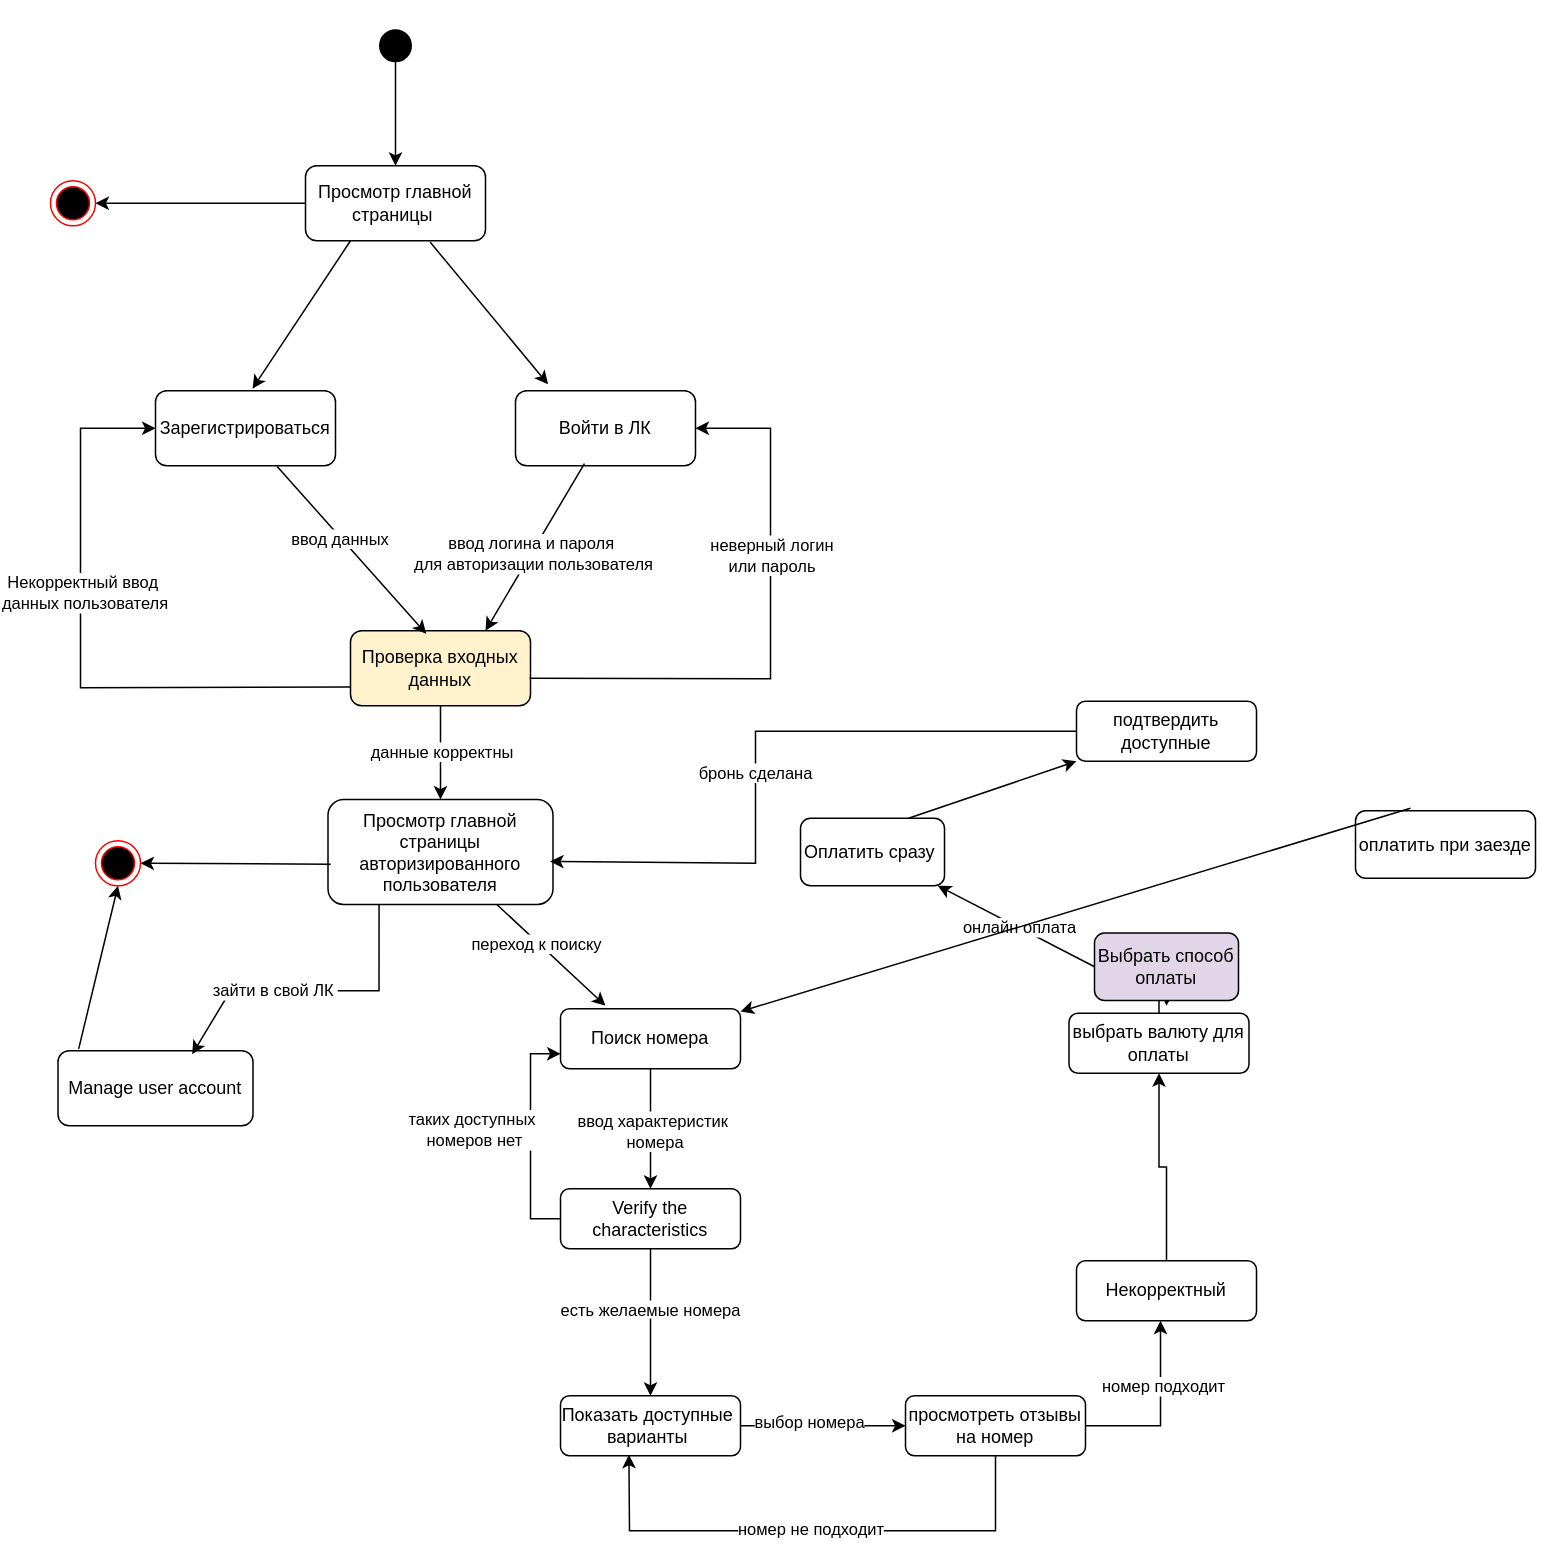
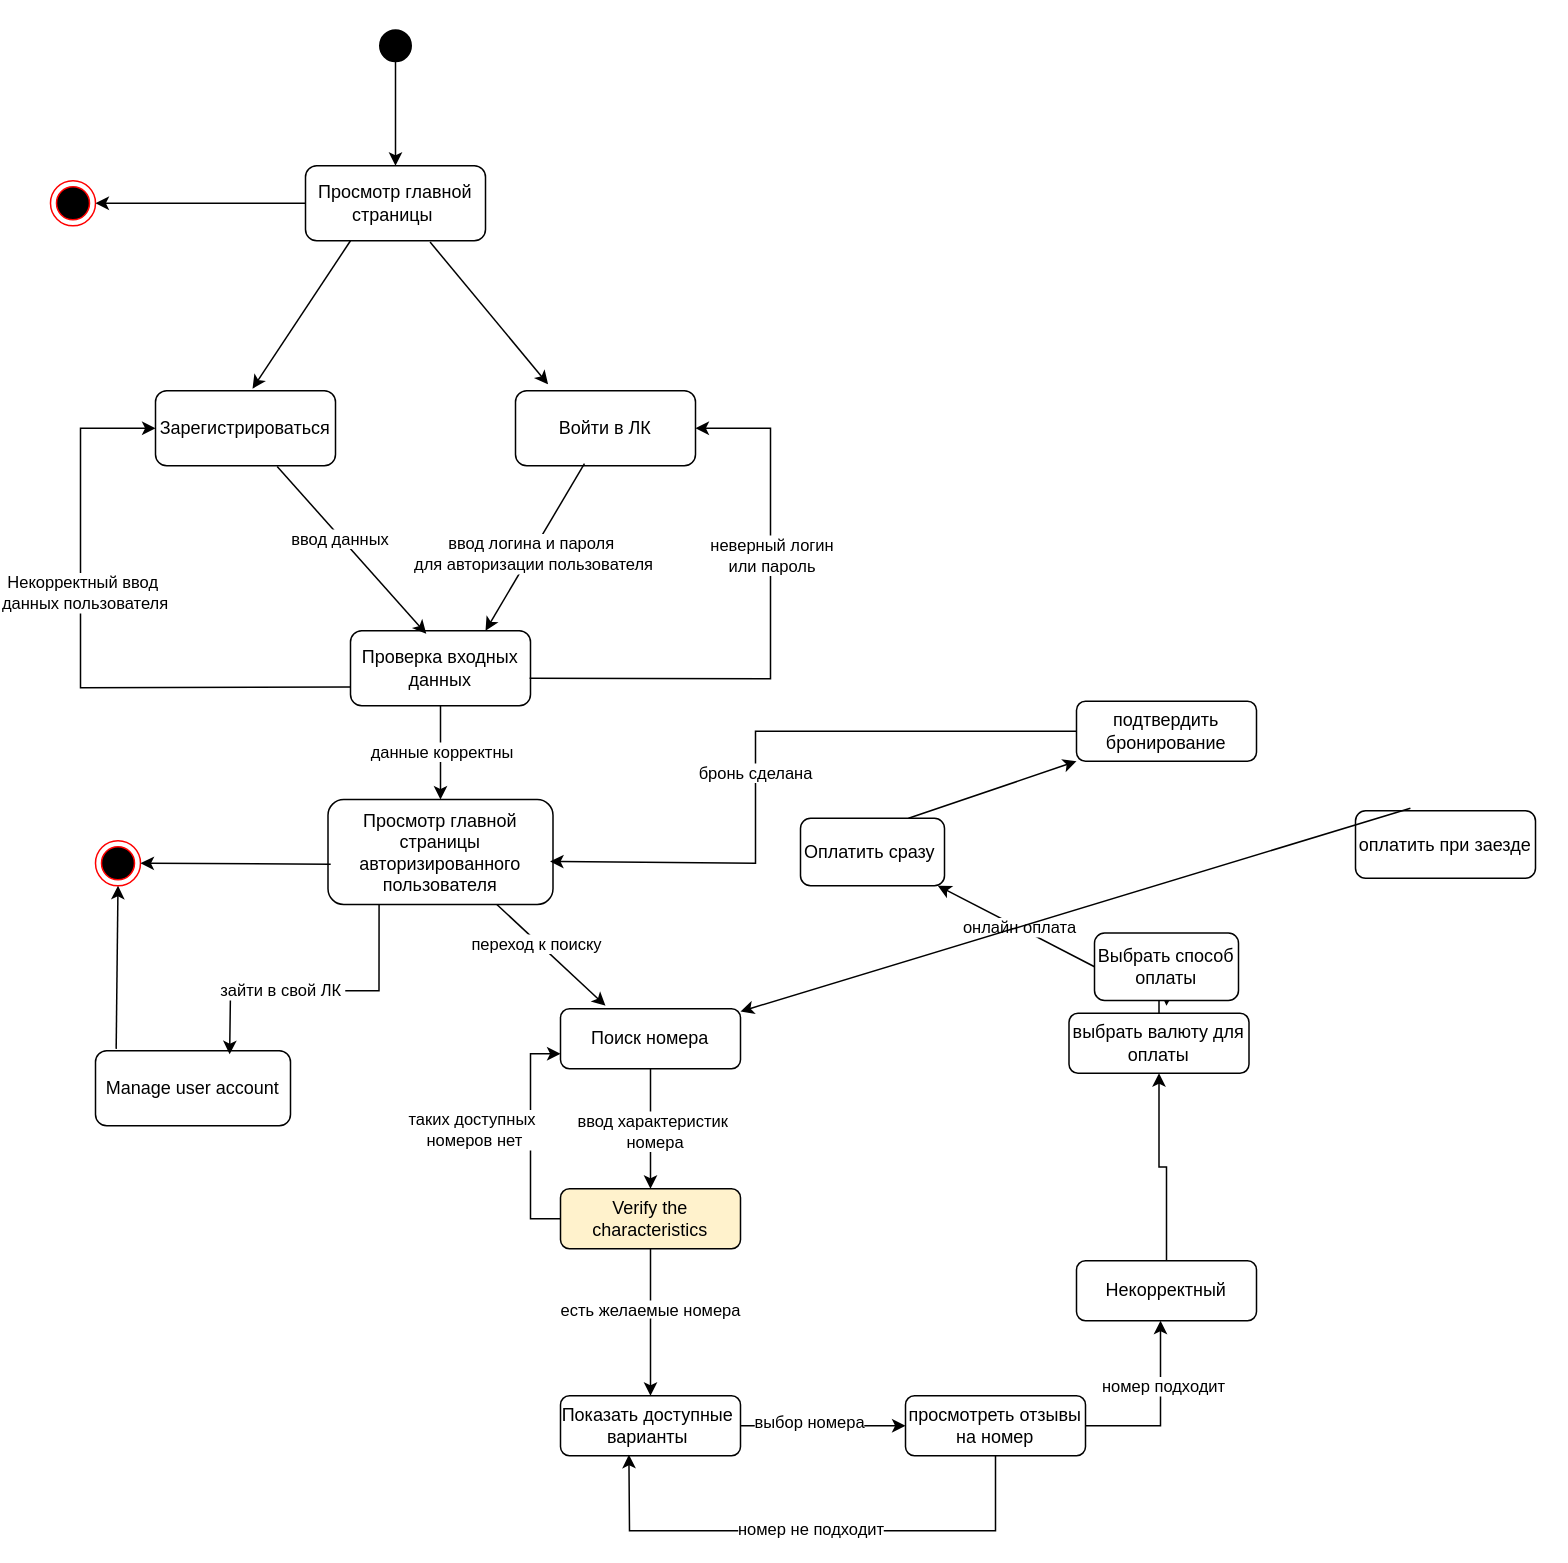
- <mxCell id="11" value="Проверка входных данных" style="rounded=1;whiteSpace=wrap;html=1;fillColor=#fff2cc;" vertex="1" parent="1"><mxGeometry x="220" y="420" width="120" height="50" as="geometry" /></mxCell>
+ <mxCell id="11" value="Проверка входных данных" style="rounded=1;whiteSpace=wrap;html=1;" vertex="1" parent="1"><mxGeometry x="220" y="420" width="120" height="50" as="geometry" /></mxCell>
- <mxCell id="44" value="подтвердить доступные" style="rounded=1;whiteSpace=wrap;html=1;" vertex="1" parent="1"><mxGeometry x="704" y="467" width="120" height="40" as="geometry" /></mxCell>
+ <mxCell id="44" value="подтвердить бронирование" style="rounded=1;whiteSpace=wrap;html=1;" vertex="1" parent="1"><mxGeometry x="704" y="467" width="120" height="40" as="geometry" /></mxCell>
- <mxCell id="54" value="Выбрать способ оплаты" style="rounded=1;whiteSpace=wrap;html=1;fillColor=#e1d5e7;" vertex="1" parent="1"><mxGeometry x="716" y="621.5" width="96" height="45" as="geometry" /></mxCell>
+ <mxCell id="54" value="Выбрать способ оплаты" style="rounded=1;whiteSpace=wrap;html=1;" vertex="1" parent="1"><mxGeometry x="716" y="621.5" width="96" height="45" as="geometry" /></mxCell>
- <mxCell id="25" value="Manage user account" style="rounded=1;whiteSpace=wrap;html=1;" vertex="1" parent="1"><mxGeometry x="25" y="700" width="130" height="50" as="geometry" /></mxCell>
+ <mxCell id="25" value="Manage user account" style="rounded=1;whiteSpace=wrap;html=1;" vertex="1" parent="1"><mxGeometry x="50" y="700" width="130" height="50" as="geometry" /></mxCell>
- <mxCell id="32" value="Verify the characteristics" style="rounded=1;whiteSpace=wrap;html=1;" vertex="1" parent="1"><mxGeometry x="360" y="792" width="120" height="40" as="geometry" /></mxCell>
+ <mxCell id="32" value="Verify the characteristics" style="rounded=1;whiteSpace=wrap;html=1;fillColor=#fff2cc;" vertex="1" parent="1"><mxGeometry x="360" y="792" width="120" height="40" as="geometry" /></mxCell>
